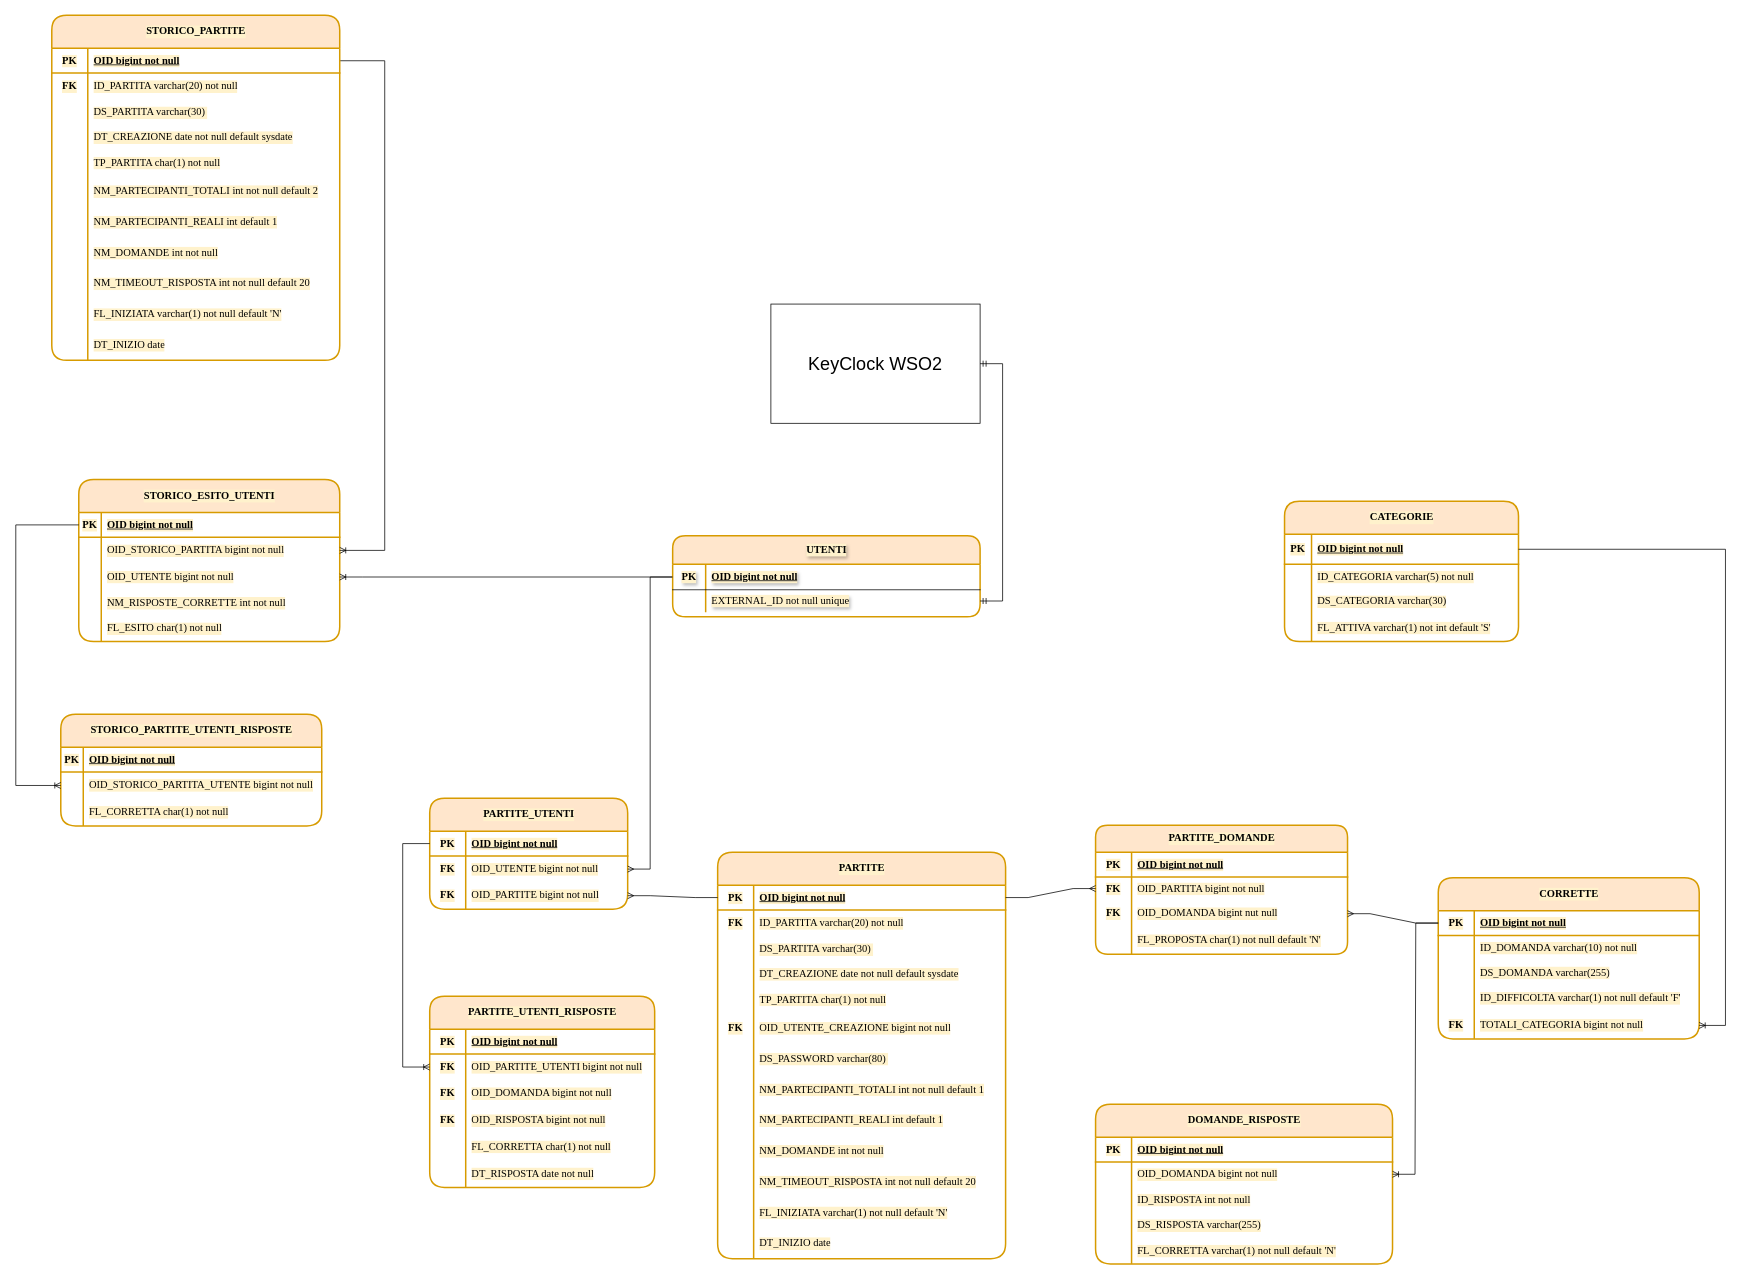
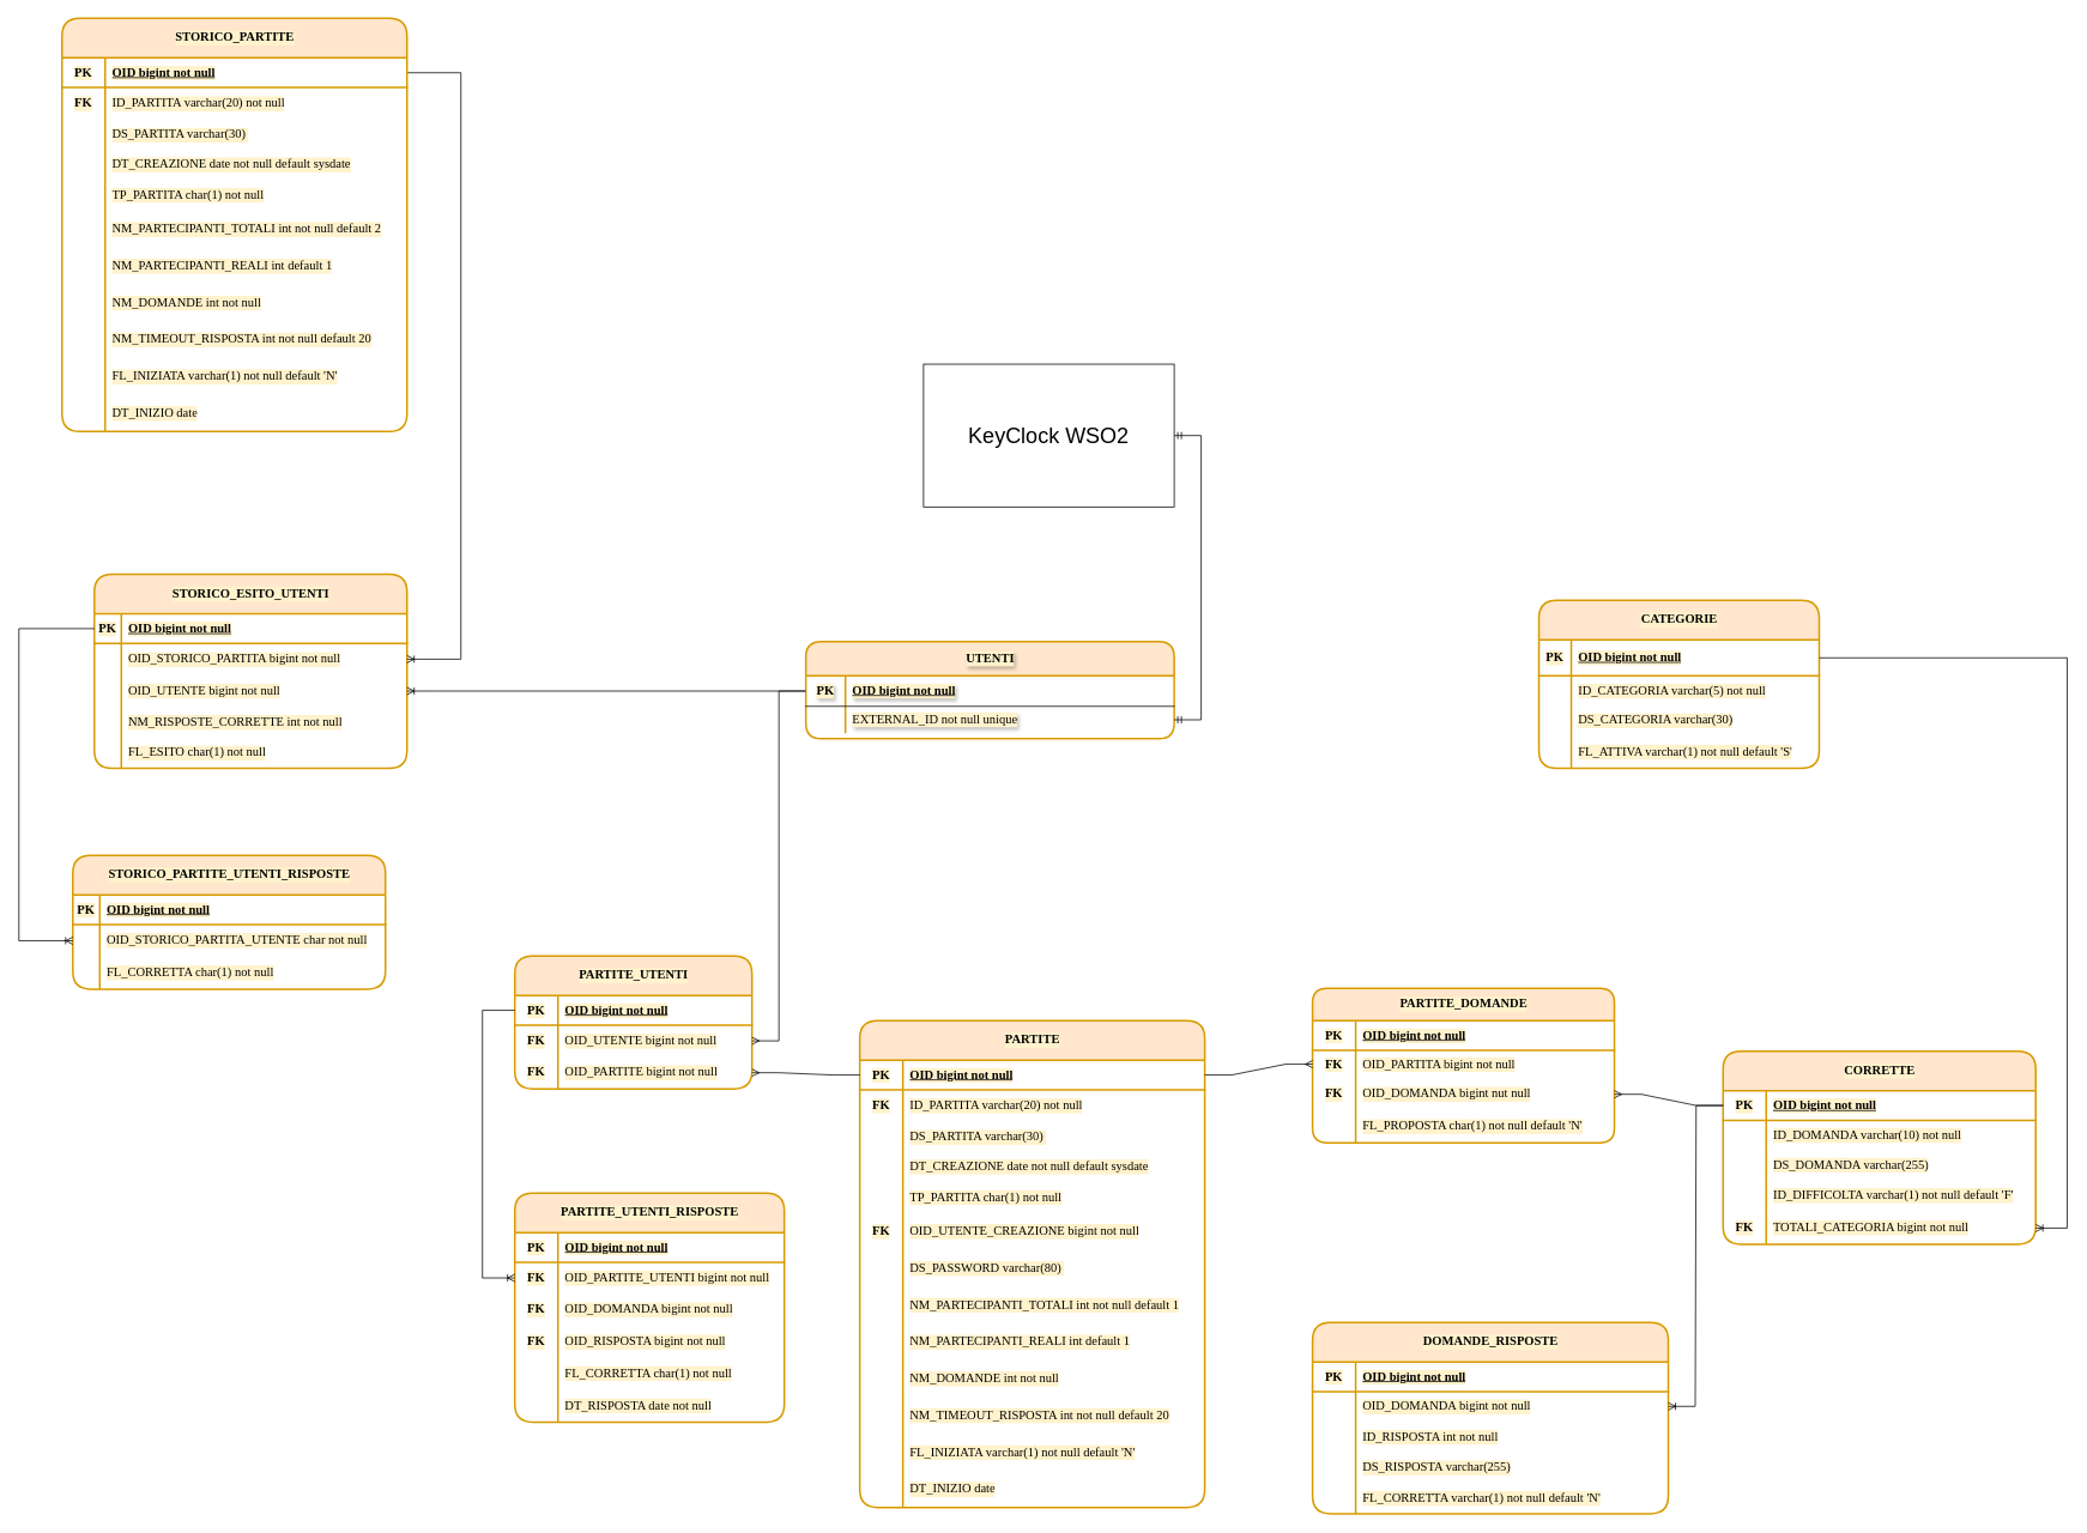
- <mxCell id="92" value="&lt;span style=&quot;font-weight: normal;&quot;&gt;FL_ATTIVA varchar(1) not int default 'S'&lt;/span&gt;" style="shape=partialRectangle;connectable=0;fillColor=none;top=0;left=0;bottom=0;right=0;align=left;spacingLeft=6;overflow=hidden;whiteSpace=wrap;html=1;rounded=1;fillStyle=auto;strokeColor=#d79b00;strokeWidth=2;verticalAlign=middle;swimlaneFillColor=none;fontFamily=Tahoma;fontSize=14;fontColor=default;fontStyle=1;labelBackgroundColor=#FFF2CC;autosize=1;" parent="90" vertex="1"><mxGeometry x="36" width="276" height="37" as="geometry"><mxRectangle width="276" height="37" as="alternateBounds" /></mxGeometry></mxCell>
+ <mxCell id="92" value="&lt;span style=&quot;font-weight: normal;&quot;&gt;FL_ATTIVA varchar(1) not null default 'S'&lt;/span&gt;" style="shape=partialRectangle;connectable=0;fillColor=none;top=0;left=0;bottom=0;right=0;align=left;spacingLeft=6;overflow=hidden;whiteSpace=wrap;html=1;rounded=1;fillStyle=auto;strokeColor=#d79b00;strokeWidth=2;verticalAlign=middle;swimlaneFillColor=none;fontFamily=Tahoma;fontSize=14;fontColor=default;fontStyle=1;labelBackgroundColor=#FFF2CC;autosize=1;" parent="90" vertex="1"><mxGeometry x="36" width="276" height="37" as="geometry"><mxRectangle width="276" height="37" as="alternateBounds" /></mxGeometry></mxCell>
- <mxCell id="203" value="&lt;span style=&quot;font-weight: normal;&quot;&gt;OID_STORICO_PARTITA_UTENTE bigint not null&lt;/span&gt;" style="shape=partialRectangle;connectable=0;fillColor=none;top=0;left=0;bottom=0;right=0;align=left;spacingLeft=6;overflow=hidden;whiteSpace=wrap;html=1;rounded=1;fillStyle=auto;strokeColor=#d79b00;strokeWidth=2;verticalAlign=middle;swimlaneFillColor=none;fontFamily=Tahoma;fontSize=14;fontColor=default;fontStyle=1;labelBackgroundColor=#FFF2CC;autosize=1;" vertex="1" parent="201"><mxGeometry x="30" width="318" height="36" as="geometry"><mxRectangle width="318" height="36" as="alternateBounds" /></mxGeometry></mxCell>
+ <mxCell id="203" value="&lt;span style=&quot;font-weight: normal;&quot;&gt;OID_STORICO_PARTITA_UTENTE char not null&lt;/span&gt;" style="shape=partialRectangle;connectable=0;fillColor=none;top=0;left=0;bottom=0;right=0;align=left;spacingLeft=6;overflow=hidden;whiteSpace=wrap;html=1;rounded=1;fillStyle=auto;strokeColor=#d79b00;strokeWidth=2;verticalAlign=middle;swimlaneFillColor=none;fontFamily=Tahoma;fontSize=14;fontColor=default;fontStyle=1;labelBackgroundColor=#FFF2CC;autosize=1;" vertex="1" parent="201"><mxGeometry x="30" width="318" height="36" as="geometry"><mxRectangle width="318" height="36" as="alternateBounds" /></mxGeometry></mxCell>
